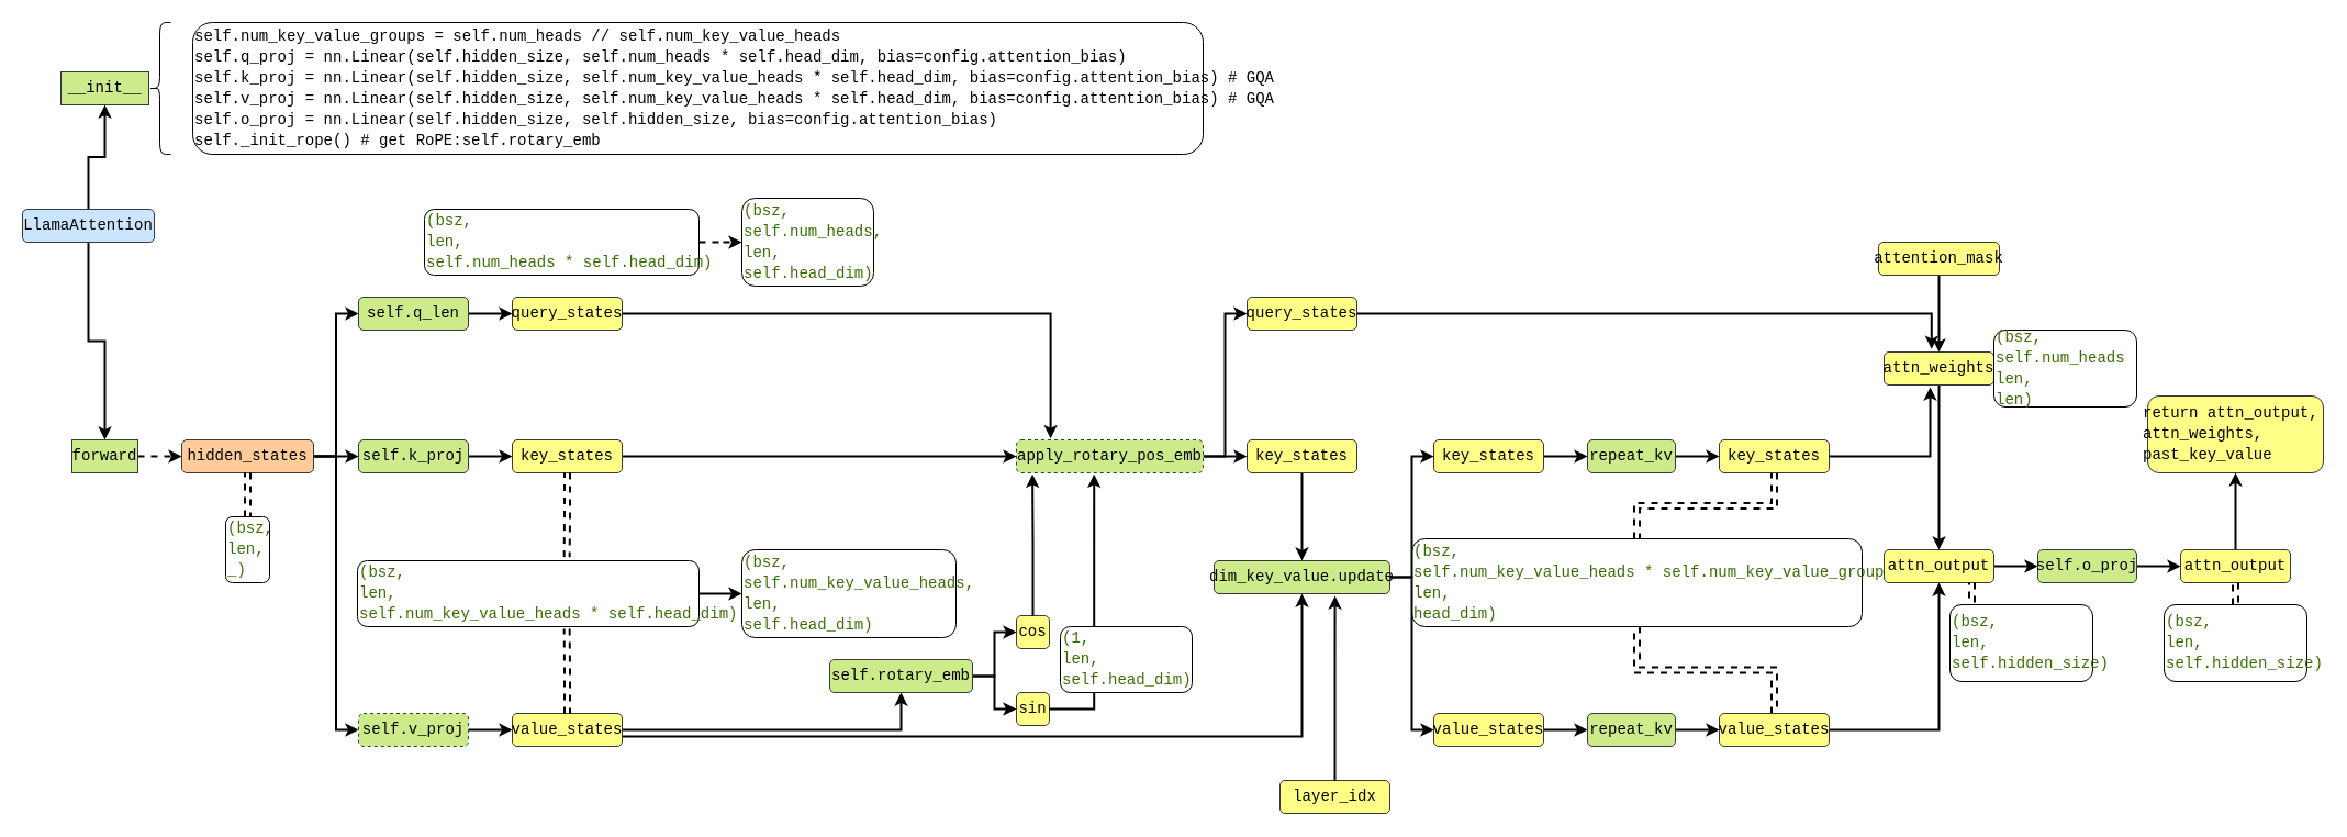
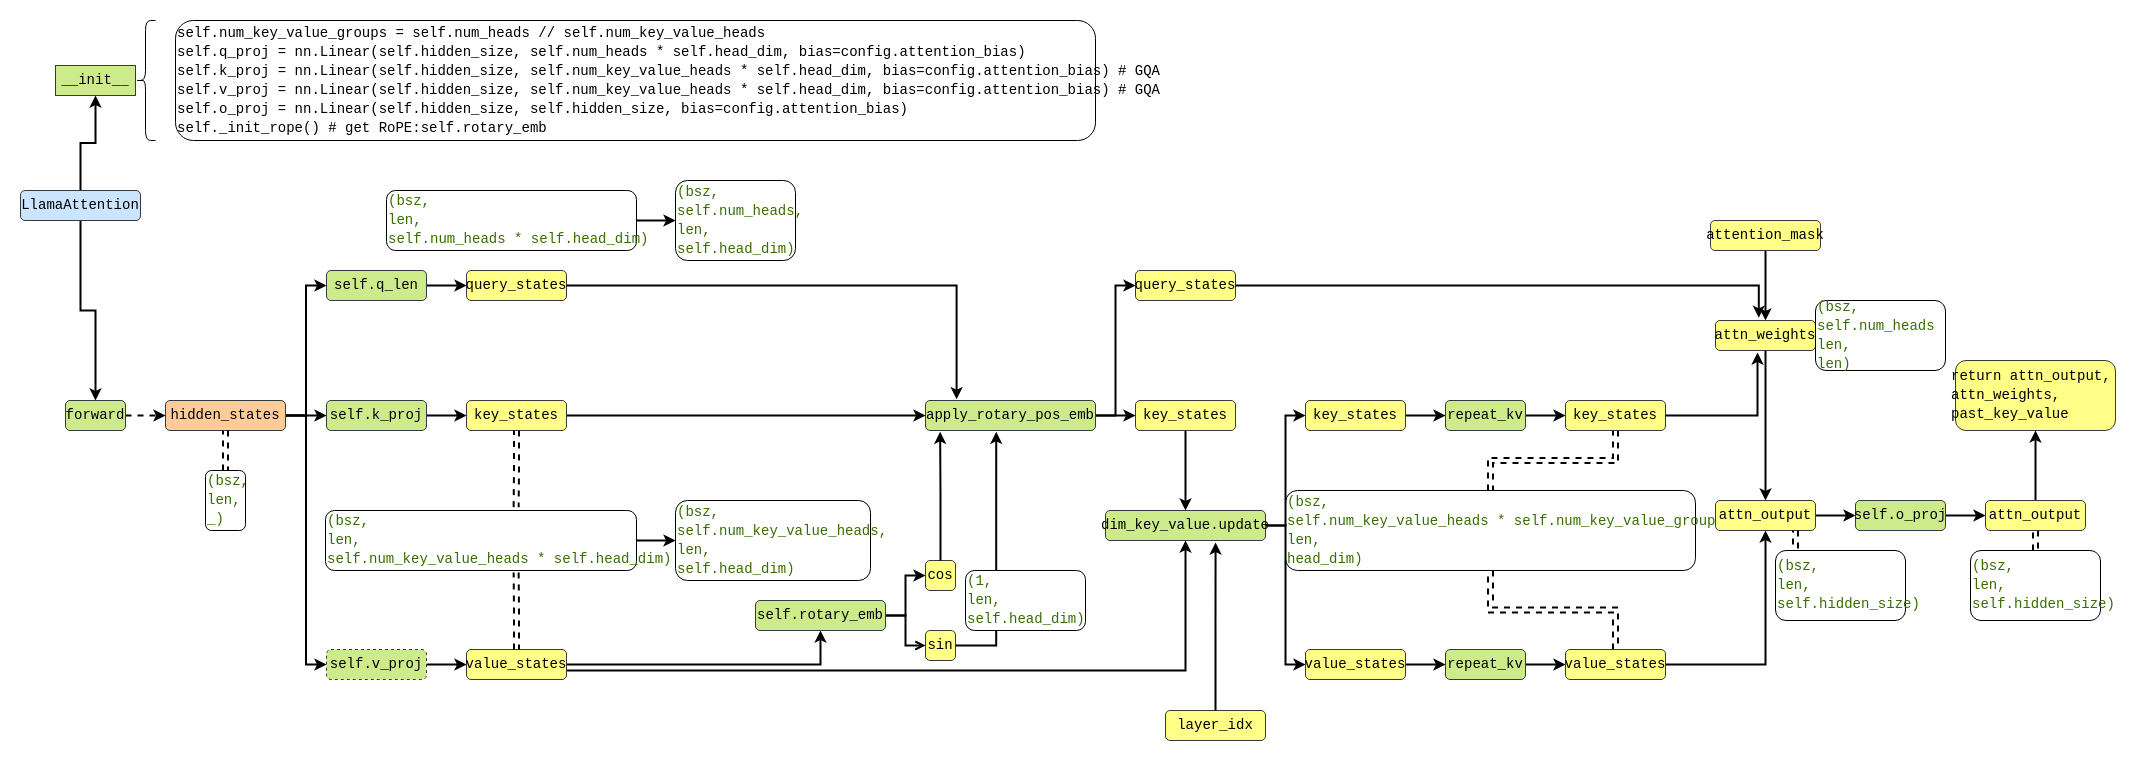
- <mxCell id="25" style="edgeStyle=orthogonalEdgeStyle;rounded=0;orthogonalLoop=1;jettySize=auto;html=1;entryX=0;entryY=0.5;entryDx=0;entryDy=0;strokeColor=default;strokeWidth=2;align=center;verticalAlign=middle;fontFamily=Helvetica;fontSize=11;fontColor=default;labelBackgroundColor=default;endArrow=classic;dashed=1;" parent="1" source="26" target="29" edge="1"><mxGeometry relative="1" as="geometry" /></mxCell>
+ <mxCell id="25" style="edgeStyle=orthogonalEdgeStyle;rounded=0;orthogonalLoop=1;jettySize=auto;html=1;entryX=0;entryY=0.5;entryDx=0;entryDy=0;strokeColor=default;strokeWidth=2;align=center;verticalAlign=middle;fontFamily=Helvetica;fontSize=11;fontColor=default;labelBackgroundColor=default;endArrow=classic;" parent="1" source="26" target="29" edge="1"><mxGeometry relative="1" as="geometry" /></mxCell>
- <mxCell id="8" value="&lt;div style=&quot;font-family: Consolas, &amp;quot;Courier New&amp;quot;, monospace; font-size: 14px; line-height: 19px; white-space: pre;&quot;&gt;forward&lt;/div&gt;" style="whiteSpace=wrap;html=1;labelBackgroundColor=none;fillColor=#cdeb8b;strokeColor=#36393d;rounded=0;" parent="1" vertex="1"><mxGeometry x="65" y="400" width="60" height="30" as="geometry" /></mxCell>
+ <mxCell id="8" value="&lt;div style=&quot;font-family: Consolas, &amp;quot;Courier New&amp;quot;, monospace; font-size: 14px; line-height: 19px; white-space: pre;&quot;&gt;forward&lt;/div&gt;" style="rounded=1;whiteSpace=wrap;html=1;labelBackgroundColor=none;fillColor=#cdeb8b;strokeColor=#36393d;" parent="1" vertex="1"><mxGeometry x="65" y="400" width="60" height="30" as="geometry" /></mxCell>
- <mxCell id="38" value="&lt;div style=&quot;font-family: Consolas, &amp;quot;Courier New&amp;quot;, monospace; font-size: 14px; line-height: 19px; white-space: pre;&quot;&gt;apply_rotary_pos_emb&lt;/div&gt;" style="rounded=1;whiteSpace=wrap;html=1;fontFamily=Helvetica;fontSize=11;labelBackgroundColor=none;fillColor=#cdeb8b;strokeColor=#36393d;dashed=1;" parent="1" vertex="1"><mxGeometry x="925" y="400" width="170" height="30" as="geometry" /></mxCell>
+ <mxCell id="38" value="&lt;div style=&quot;font-family: Consolas, &amp;quot;Courier New&amp;quot;, monospace; font-size: 14px; line-height: 19px; white-space: pre;&quot;&gt;apply_rotary_pos_emb&lt;/div&gt;" style="rounded=1;whiteSpace=wrap;html=1;fontFamily=Helvetica;fontSize=11;labelBackgroundColor=none;fillColor=#cdeb8b;strokeColor=#36393d;" parent="1" vertex="1"><mxGeometry x="925" y="400" width="170" height="30" as="geometry" /></mxCell>
- <mxCell id="32" style="edgeStyle=orthogonalEdgeStyle;rounded=0;orthogonalLoop=1;jettySize=auto;html=1;entryX=0;entryY=0.5;entryDx=0;entryDy=0;strokeColor=default;strokeWidth=2;align=center;verticalAlign=middle;fontFamily=Helvetica;fontSize=11;fontColor=default;labelBackgroundColor=default;endArrow=classic;" parent="1" source="33" target="35" edge="1"><mxGeometry relative="1" as="geometry" /></mxCell>
+ <mxCell id="32" style="edgeStyle=orthogonalEdgeStyle;rounded=0;orthogonalLoop=1;jettySize=auto;html=1;entryX=0;entryY=0.5;entryDx=0;entryDy=0;strokeColor=default;strokeWidth=2;align=center;verticalAlign=middle;fontFamily=Helvetica;fontSize=11;fontColor=default;labelBackgroundColor=default;endArrow=open;" parent="1" source="33" target="35" edge="1"><mxGeometry relative="1" as="geometry" /></mxCell>
